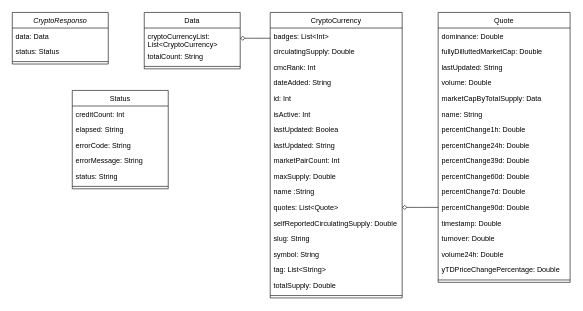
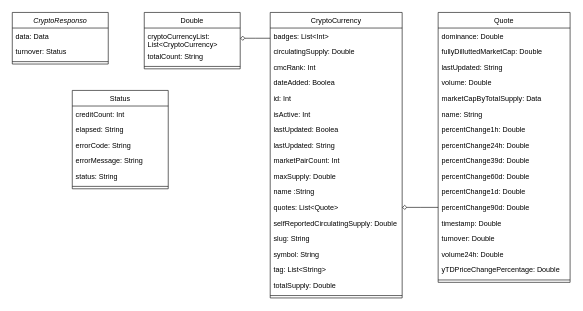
- <mxCell id="6" value="Data" style="swimlane;fontStyle=0;align=center;verticalAlign=top;childLayout=stackLayout;horizontal=1;startSize=26;horizontalStack=0;resizeParent=1;resizeLast=0;collapsible=1;marginBottom=0;rounded=0;shadow=0;strokeWidth=1;" parent="1" vertex="1"><mxGeometry x="240" y="20" width="160" height="94" as="geometry"><mxRectangle x="550" y="140" width="160" height="26" as="alternateBounds" /></mxGeometry></mxCell>
+ <mxCell id="6" value="Double" style="swimlane;fontStyle=0;align=center;verticalAlign=top;childLayout=stackLayout;horizontal=1;startSize=26;horizontalStack=0;resizeParent=1;resizeLast=0;collapsible=1;marginBottom=0;rounded=0;shadow=0;strokeWidth=1;" parent="1" vertex="1"><mxGeometry x="240" y="20" width="160" height="94" as="geometry"><mxRectangle x="550" y="140" width="160" height="26" as="alternateBounds" /></mxGeometry></mxCell>
- <mxCell id="4" value="status: Status" style="text;align=left;verticalAlign=top;spacingLeft=4;spacingRight=4;overflow=hidden;rotatable=0;points=[[0,0.5],[1,0.5]];portConstraint=eastwest;rounded=0;shadow=0;html=0;" parent="2" vertex="1"><mxGeometry y="52" width="160" height="26" as="geometry" /></mxCell>
+ <mxCell id="4" value="turnover: Status" style="text;align=left;verticalAlign=top;spacingLeft=4;spacingRight=4;overflow=hidden;rotatable=0;points=[[0,0.5],[1,0.5]];portConstraint=eastwest;rounded=0;shadow=0;html=0;" parent="2" vertex="1"><mxGeometry y="52" width="160" height="26" as="geometry" /></mxCell>
- <mxCell id="21" value="dateAdded: String" style="text;align=left;verticalAlign=top;spacingLeft=4;spacingRight=4;overflow=hidden;rotatable=0;points=[[0,0.5],[1,0.5]];portConstraint=eastwest;rounded=0;shadow=0;html=0;" vertex="1" parent="17"><mxGeometry y="104" width="220" height="26" as="geometry" /></mxCell>
+ <mxCell id="21" value="dateAdded: Boolea" style="text;align=left;verticalAlign=top;spacingLeft=4;spacingRight=4;overflow=hidden;rotatable=0;points=[[0,0.5],[1,0.5]];portConstraint=eastwest;rounded=0;shadow=0;html=0;" vertex="1" parent="17"><mxGeometry y="104" width="220" height="26" as="geometry" /></mxCell>
- <mxCell id="48" value="percentChange7d: Double" style="text;align=left;verticalAlign=top;spacingLeft=4;spacingRight=4;overflow=hidden;rotatable=0;points=[[0,0.5],[1,0.5]];portConstraint=eastwest;rounded=0;shadow=0;html=0;" vertex="1" parent="37"><mxGeometry y="286" width="220" height="26" as="geometry" /></mxCell>
+ <mxCell id="48" value="percentChange1d: Double" style="text;align=left;verticalAlign=top;spacingLeft=4;spacingRight=4;overflow=hidden;rotatable=0;points=[[0,0.5],[1,0.5]];portConstraint=eastwest;rounded=0;shadow=0;html=0;" vertex="1" parent="37"><mxGeometry y="286" width="220" height="26" as="geometry" /></mxCell>
